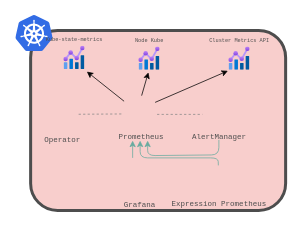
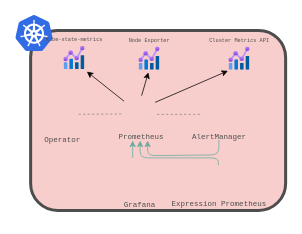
- <mxCell id="5" value="&lt;font style=&quot;font-size: 7px&quot;&gt;Node Kube&lt;/font&gt;" style="aspect=fixed;html=1;points=[];align=center;image;fontSize=12;image=img/lib/azure2/management_governance/Metrics.svg;rounded=1;shadow=0;glass=0;labelBackgroundColor=none;sketch=0;fontFamily=Courier New;fontColor=#4D4D4D;strokeColor=#4D4D4D;strokeWidth=2;fillColor=#FFF2CC;gradientColor=none;gradientDirection=north;labelPosition=center;verticalLabelPosition=top;verticalAlign=bottom;" vertex="1" parent="4"><mxGeometry x="184" y="62" width="28.62" height="31" as="geometry" /></mxCell>
+ <mxCell id="5" value="&lt;font style=&quot;font-size: 7px&quot;&gt;Node Exporter&lt;/font&gt;" style="aspect=fixed;html=1;points=[];align=center;image;fontSize=12;image=img/lib/azure2/management_governance/Metrics.svg;rounded=1;shadow=0;glass=0;labelBackgroundColor=none;sketch=0;fontFamily=Courier New;fontColor=#4D4D4D;strokeColor=#4D4D4D;strokeWidth=2;fillColor=#FFF2CC;gradientColor=none;gradientDirection=north;labelPosition=center;verticalLabelPosition=top;verticalAlign=bottom;" vertex="1" parent="4"><mxGeometry x="184" y="62" width="28.62" height="31" as="geometry" /></mxCell>
